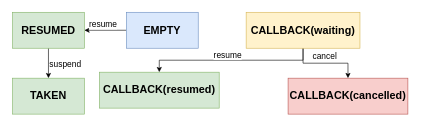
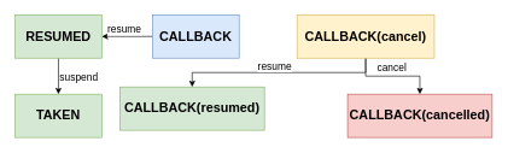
- <mxCell id="4" value="&lt;font style=&quot;font-size: 18px;&quot;&gt;EMPTY&lt;/font&gt;" style="rounded=0;whiteSpace=wrap;html=1;fontStyle=1;fontSize=18;fillColor=#dae8fc;strokeColor=#6c8ebf;" vertex="1" parent="1"><mxGeometry x="210" y="20" width="120" height="60" as="geometry" /></mxCell>
+ <mxCell id="4" value="&lt;font style=&quot;font-size: 18px;&quot;&gt;CALLBACK&lt;/font&gt;" style="rounded=0;whiteSpace=wrap;html=1;fontStyle=1;fontSize=18;fillColor=#dae8fc;strokeColor=#6c8ebf;" vertex="1" parent="1"><mxGeometry x="210" y="20" width="120" height="60" as="geometry" /></mxCell>
- <mxCell id="13" value="CALLBACK(waiting)" style="rounded=0;whiteSpace=wrap;html=1;fontStyle=1;fontSize=18;fillColor=#fff2cc;strokeColor=#d6b656;" vertex="1" parent="1"><mxGeometry x="410" y="20" width="190" height="60" as="geometry" /></mxCell>
+ <mxCell id="13" value="CALLBACK(cancel)" style="rounded=0;whiteSpace=wrap;html=1;fontStyle=1;fontSize=18;fillColor=#fff2cc;strokeColor=#d6b656;" vertex="1" parent="1"><mxGeometry x="410" y="20" width="190" height="60" as="geometry" /></mxCell>
